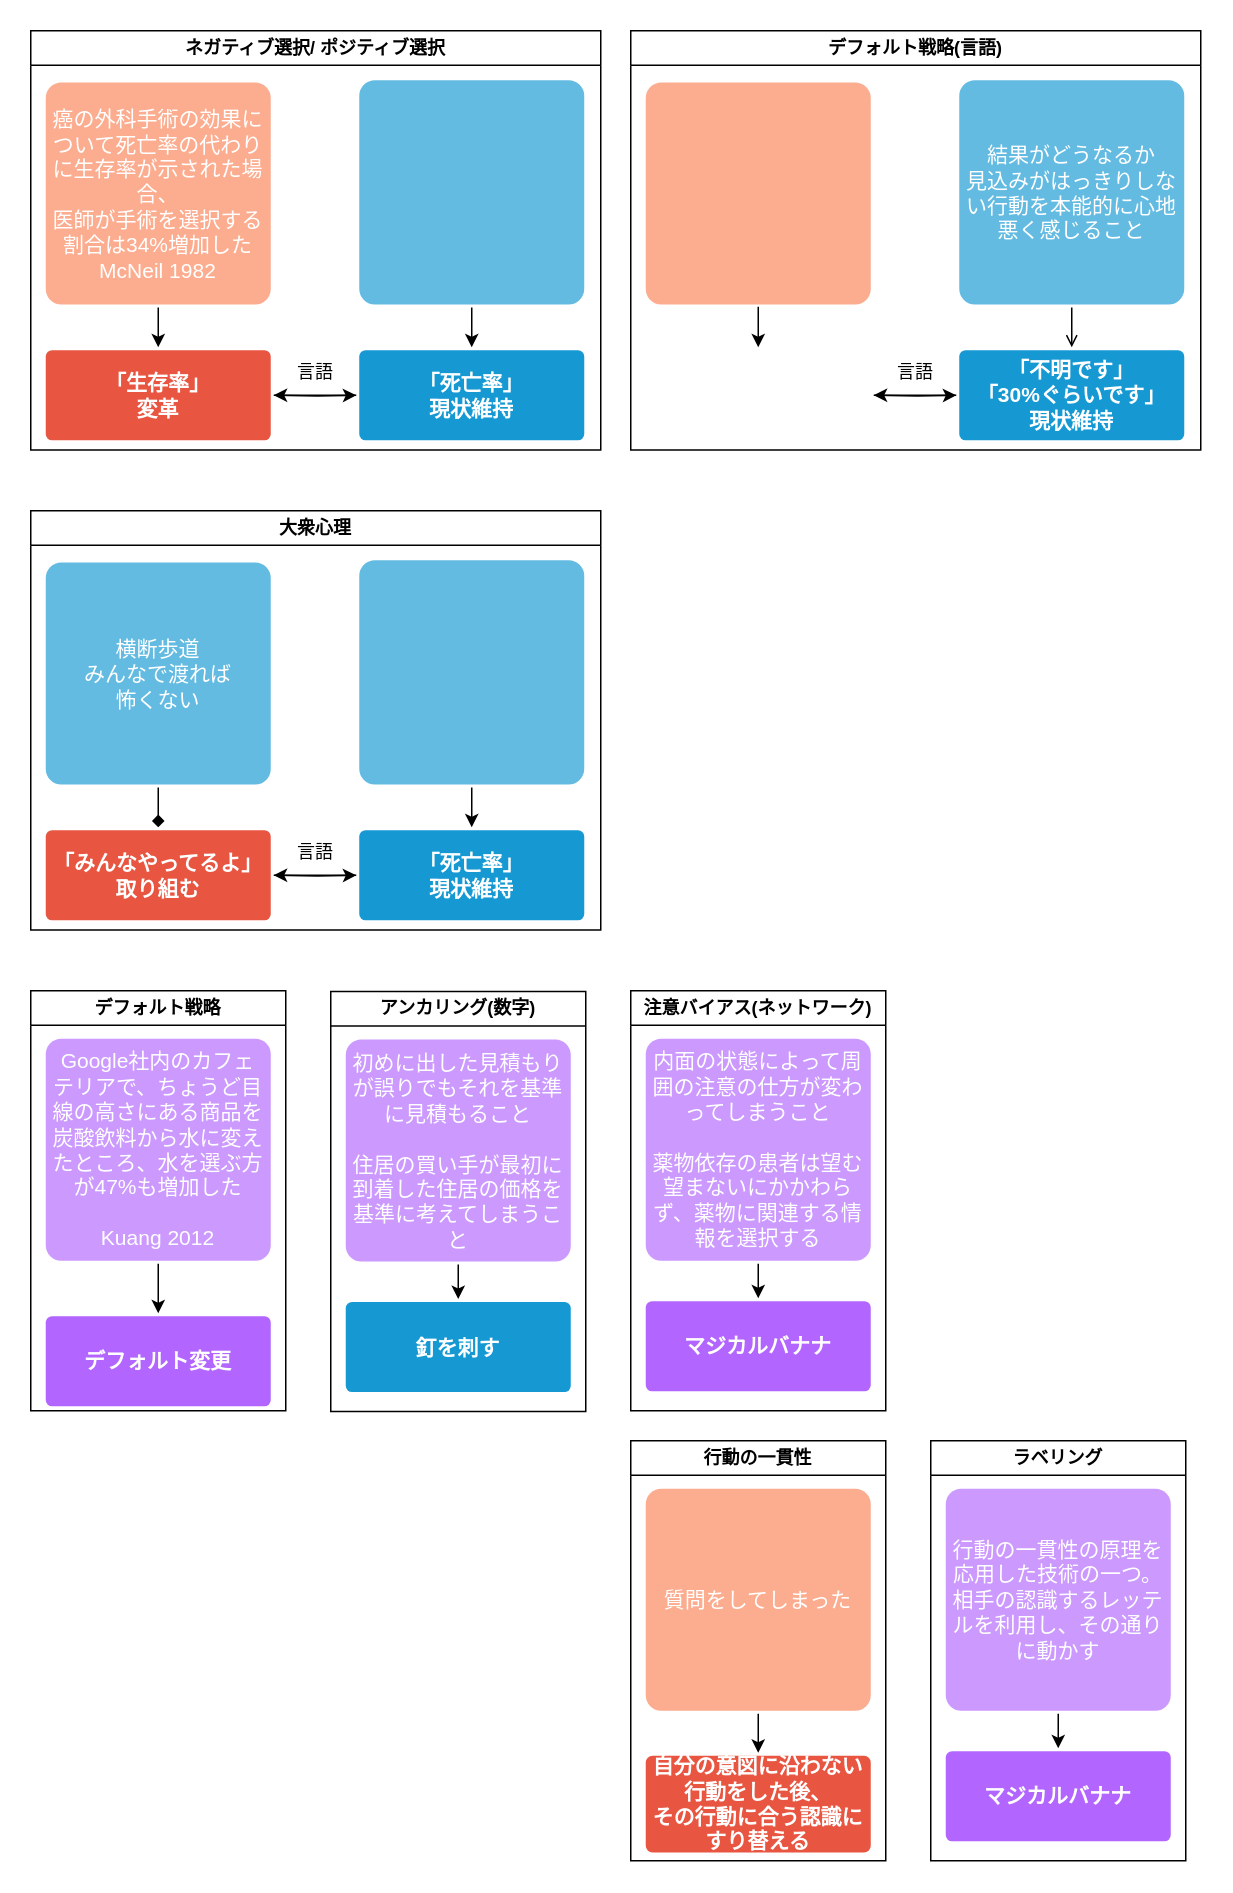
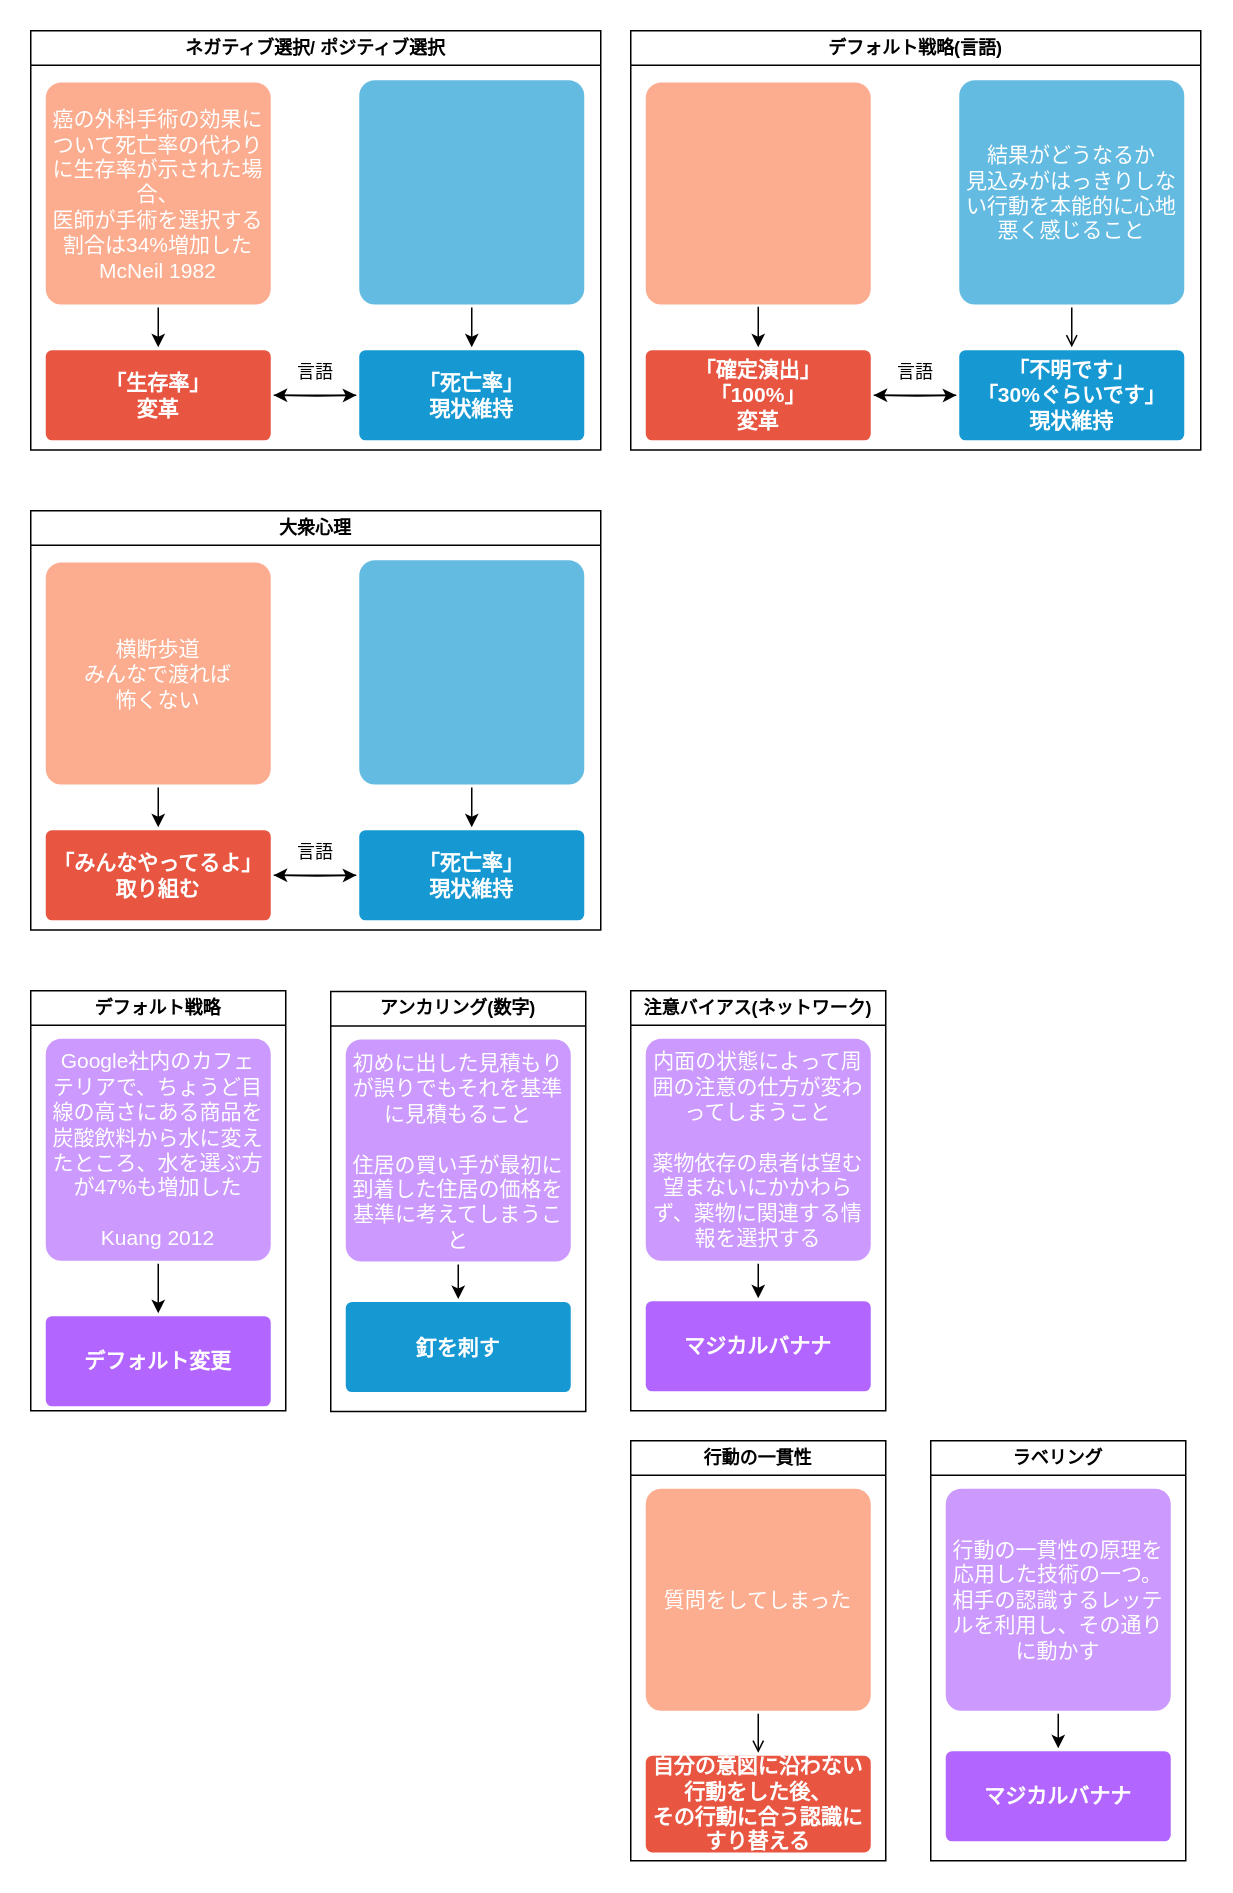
+ <mxCell id="10" value="「確定演出」&lt;br style=&quot;border-color: var(--border-color);&quot;&gt;「100%」&lt;br style=&quot;border-color: var(--border-color);&quot;&gt;変革" style="rounded=1;whiteSpace=wrap;html=1;shadow=0;labelBackgroundColor=none;strokeColor=none;strokeWidth=3;fillColor=#e85642;fontFamily=Helvetica;fontSize=14;fontColor=#FFFFFF;align=center;spacing=5;fontStyle=1;arcSize=7;perimeterSpacing=2;" vertex="1" parent="2"><mxGeometry x="10" y="213" width="150" height="60" as="geometry" /></mxCell>
- <mxCell id="30" value="横断歩道&lt;br&gt;みんなで渡れば&lt;br&gt;怖くない" style="rounded=1;whiteSpace=wrap;html=1;shadow=0;labelBackgroundColor=none;strokeColor=none;strokeWidth=3;fillColor=#64bbe2;fontFamily=Helvetica;fontSize=14;fontColor=#FFFFFF;align=center;spacing=5;arcSize=7;perimeterSpacing=2;" vertex="1" parent="22"><mxGeometry x="10" y="34.5" width="150" height="148" as="geometry" /></mxCell>
+ <mxCell id="30" value="横断歩道&lt;br&gt;みんなで渡れば&lt;br&gt;怖くない" style="rounded=1;whiteSpace=wrap;html=1;shadow=0;labelBackgroundColor=none;strokeColor=none;strokeWidth=3;fillColor=#FCAD90;fontFamily=Helvetica;fontSize=14;fontColor=#FFFFFF;align=center;spacing=5;arcSize=7;perimeterSpacing=2;" vertex="1" parent="22"><mxGeometry x="10" y="34.5" width="150" height="148" as="geometry" /></mxCell>
- <mxCell id="29" style="edgeStyle=orthogonalEdgeStyle;rounded=0;orthogonalLoop=1;jettySize=auto;html=1;entryX=0.5;entryY=0;entryDx=0;entryDy=0;endArrow=diamond;" edge="1" parent="22" source="30" target="31"><mxGeometry relative="1" as="geometry" /></mxCell>
+ <mxCell id="29" style="edgeStyle=orthogonalEdgeStyle;rounded=0;orthogonalLoop=1;jettySize=auto;html=1;entryX=0.5;entryY=0;entryDx=0;entryDy=0;" edge="1" parent="22" source="30" target="31"><mxGeometry relative="1" as="geometry" /></mxCell>
- <mxCell id="45" style="edgeStyle=orthogonalEdgeStyle;rounded=0;orthogonalLoop=1;jettySize=auto;html=1;entryX=0.5;entryY=0;entryDx=0;entryDy=0;" edge="1" parent="44" source="46" target="47"><mxGeometry relative="1" as="geometry" /></mxCell>
+ <mxCell id="45" style="edgeStyle=orthogonalEdgeStyle;rounded=0;orthogonalLoop=1;jettySize=auto;html=1;entryX=0.5;entryY=0;entryDx=0;entryDy=0;endArrow=open;" edge="1" parent="44" source="46" target="47"><mxGeometry relative="1" as="geometry" /></mxCell>
